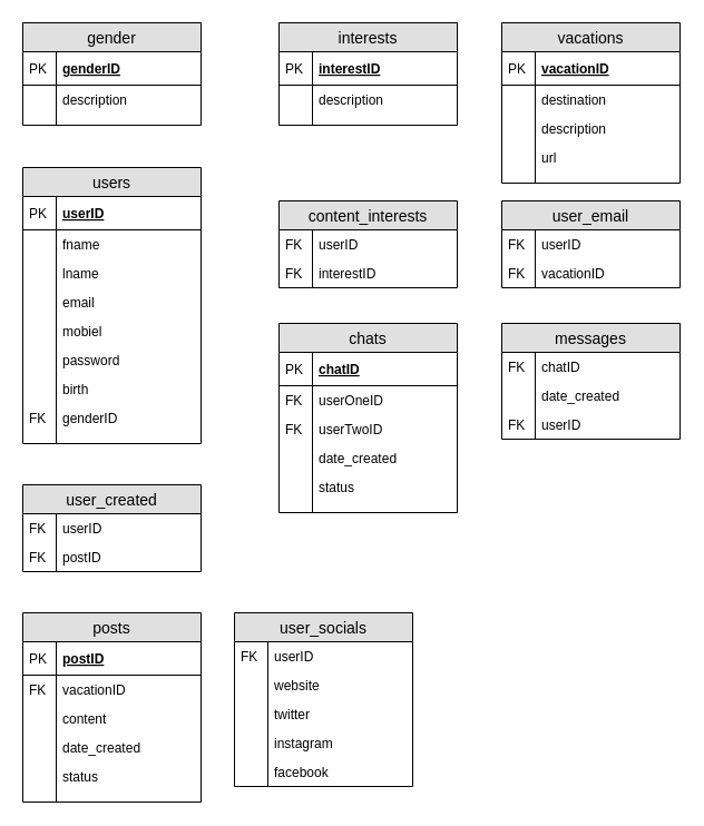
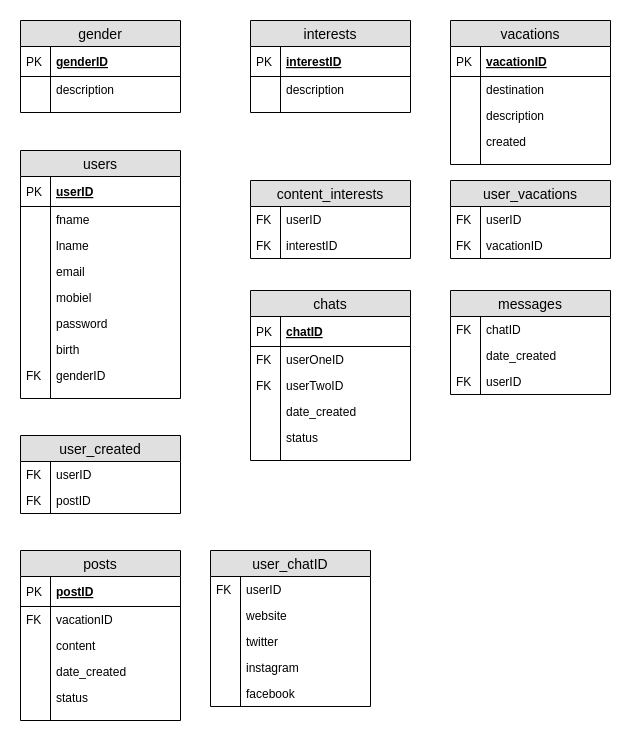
- <mxCell id="60" value="url" style="shape=partialRectangle;top=0;left=0;right=0;bottom=0;align=left;verticalAlign=top;fillColor=none;spacingLeft=34;spacingRight=4;overflow=hidden;rotatable=0;points=[[0,0.5],[1,0.5]];portConstraint=eastwest;dropTarget=0;fontSize=12;" vertex="1" parent="53"><mxGeometry y="108" width="160" height="26" as="geometry" /></mxCell>
+ <mxCell id="60" value="created" style="shape=partialRectangle;top=0;left=0;right=0;bottom=0;align=left;verticalAlign=top;fillColor=none;spacingLeft=34;spacingRight=4;overflow=hidden;rotatable=0;points=[[0,0.5],[1,0.5]];portConstraint=eastwest;dropTarget=0;fontSize=12;" vertex="1" parent="53"><mxGeometry y="108" width="160" height="26" as="geometry" /></mxCell>
- <mxCell id="69" value="user_email" style="swimlane;fontStyle=0;childLayout=stackLayout;horizontal=1;startSize=26;fillColor=#e0e0e0;horizontalStack=0;resizeParent=1;resizeParentMax=0;resizeLast=0;collapsible=1;marginBottom=0;swimlaneFillColor=#ffffff;align=center;fontSize=14;" vertex="1" parent="1"><mxGeometry x="450" y="180" width="160" height="78" as="geometry" /></mxCell>
+ <mxCell id="69" value="user_vacations" style="swimlane;fontStyle=0;childLayout=stackLayout;horizontal=1;startSize=26;fillColor=#e0e0e0;horizontalStack=0;resizeParent=1;resizeParentMax=0;resizeLast=0;collapsible=1;marginBottom=0;swimlaneFillColor=#ffffff;align=center;fontSize=14;" vertex="1" parent="1"><mxGeometry x="450" y="180" width="160" height="78" as="geometry" /></mxCell>
- <mxCell id="74" value="user_socials" style="swimlane;fontStyle=0;childLayout=stackLayout;horizontal=1;startSize=26;fillColor=#e0e0e0;horizontalStack=0;resizeParent=1;resizeParentMax=0;resizeLast=0;collapsible=1;marginBottom=0;swimlaneFillColor=#ffffff;align=center;fontSize=14;" vertex="1" parent="1"><mxGeometry x="210" y="550" width="160" height="156" as="geometry" /></mxCell>
+ <mxCell id="74" value="user_chatID" style="swimlane;fontStyle=0;childLayout=stackLayout;horizontal=1;startSize=26;fillColor=#e0e0e0;horizontalStack=0;resizeParent=1;resizeParentMax=0;resizeLast=0;collapsible=1;marginBottom=0;swimlaneFillColor=#ffffff;align=center;fontSize=14;" vertex="1" parent="1"><mxGeometry x="210" y="550" width="160" height="156" as="geometry" /></mxCell>
